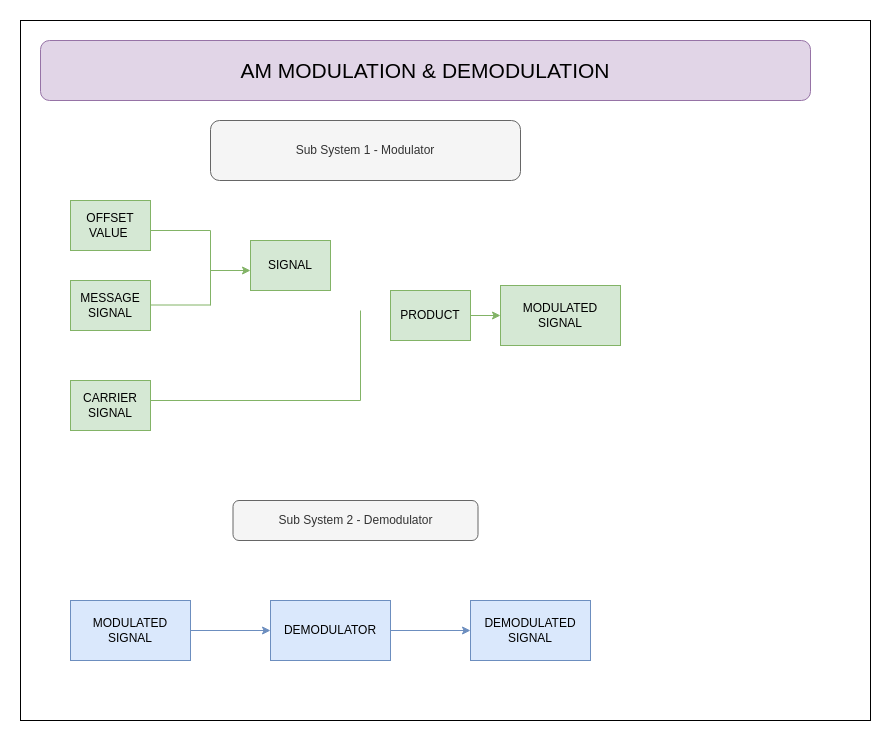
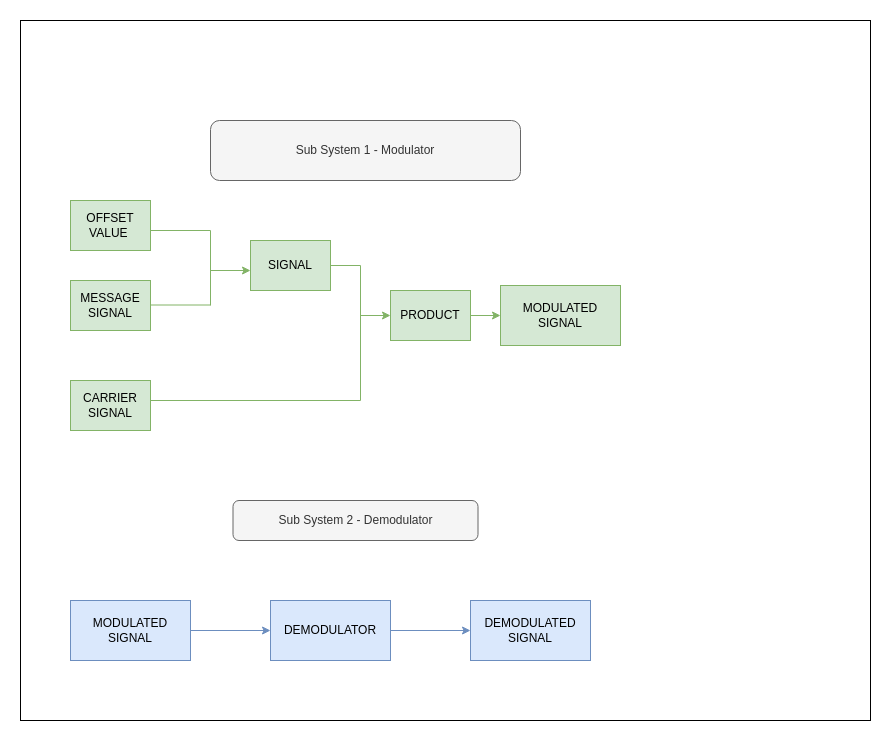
- <mxCell id="23" value="&lt;font style=&quot;font-size: 21px&quot;&gt;AM MODULATION &amp;amp; DEMODULATION&lt;/font&gt;" style="rounded=1;whiteSpace=wrap;html=1;fillColor=#e1d5e7;strokeColor=#9673a6;" parent="1" vertex="1"><mxGeometry x="40" y="40" width="770" height="60" as="geometry" /></mxCell>
+ <mxCell id="5" style="edgeStyle=orthogonalEdgeStyle;rounded=0;orthogonalLoop=1;jettySize=auto;html=1;entryX=0;entryY=0.5;entryDx=0;entryDy=0;fillColor=#d5e8d4;strokeColor=#82b366;" edge="1" parent="1" source="6" target="13"><mxGeometry relative="1" as="geometry" /></mxCell>
